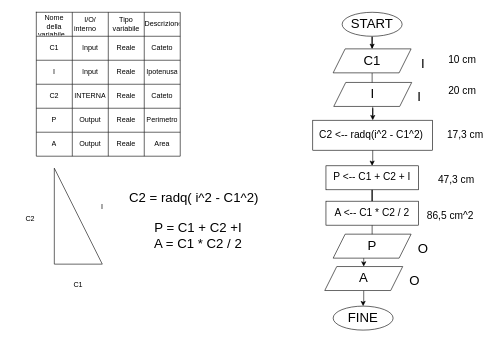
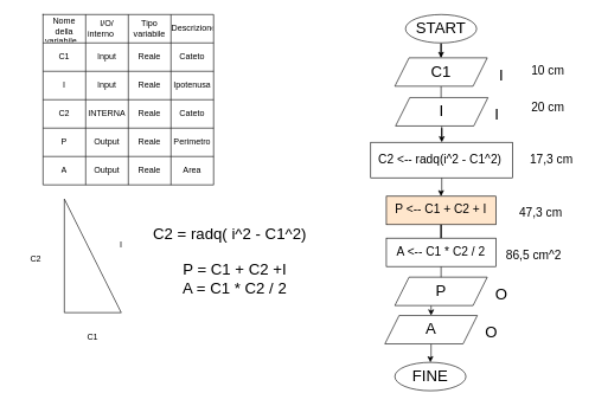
- <mxCell id="52" value="P &amp;lt;-- C1 + C2 + I" style="rounded=0;whiteSpace=wrap;html=1;fontSize=17;" vertex="1" parent="1"><mxGeometry x="543" y="276" width="154" height="40" as="geometry" /></mxCell>
+ <mxCell id="52" value="P &amp;lt;-- C1 + C2 + I" style="rounded=0;whiteSpace=wrap;html=1;fontSize=17;fillColor=#ffe6cc;" vertex="1" parent="1"><mxGeometry x="543" y="276" width="154" height="40" as="geometry" /></mxCell>
